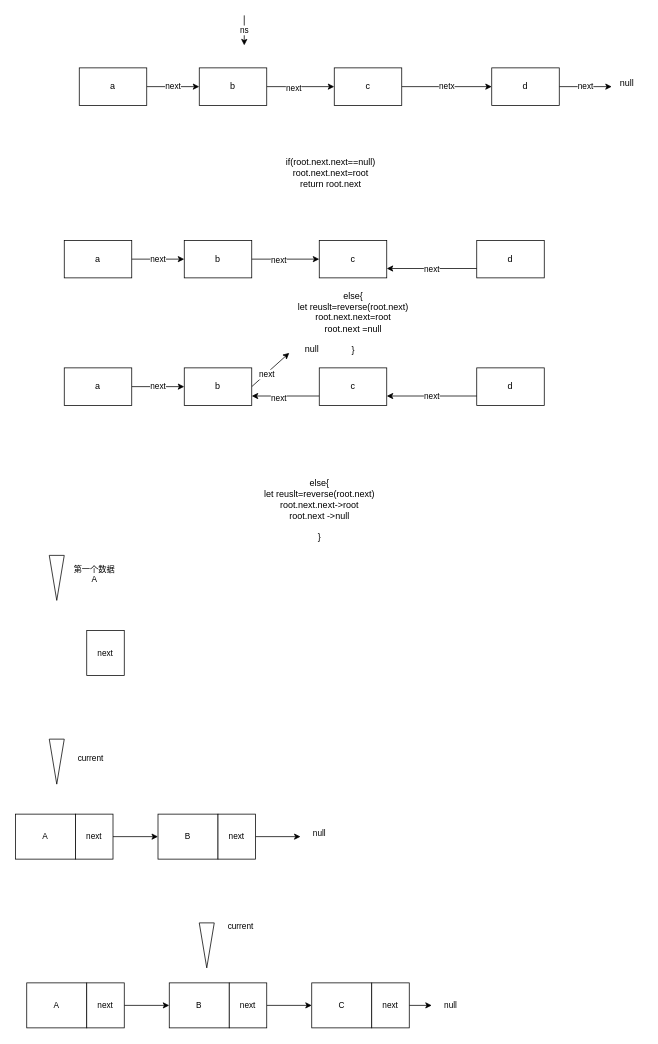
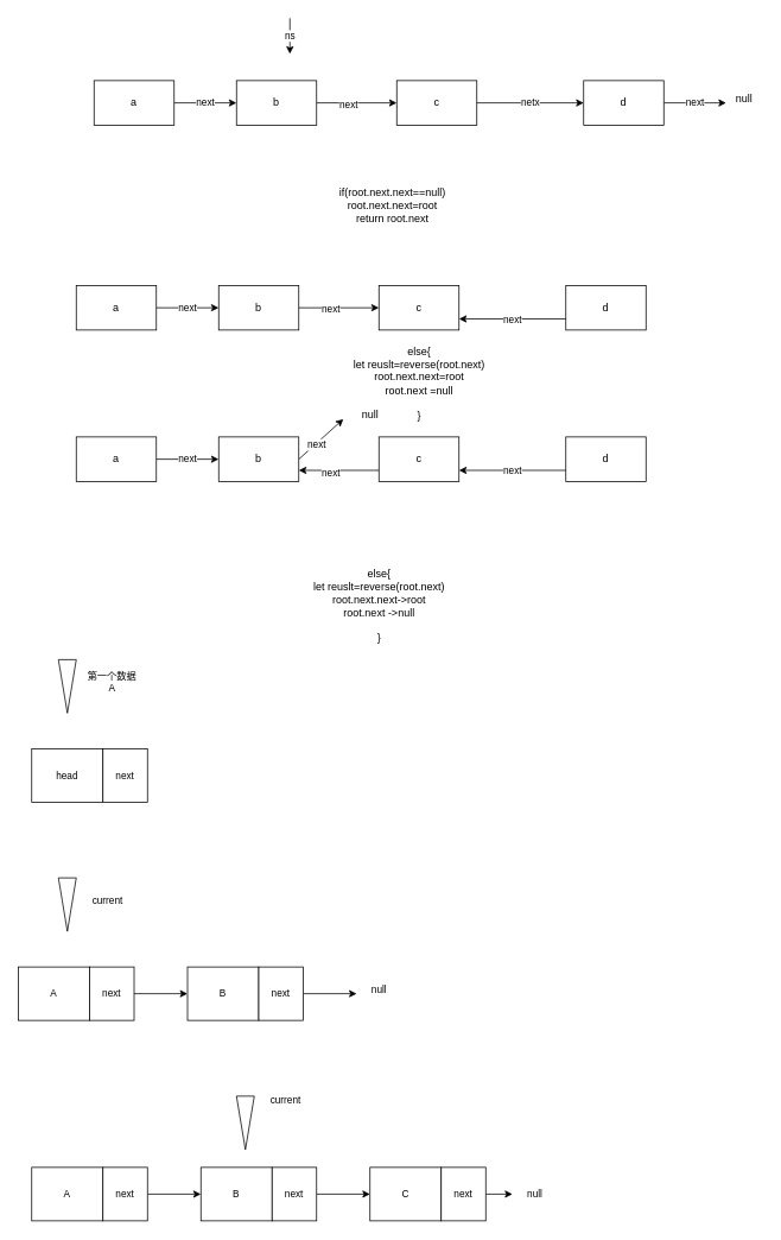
+ <mxCell id="35" value="head" style="rounded=0;whiteSpace=wrap;html=1;fontFamily=Helvetica;fontSize=11;fontColor=default;" vertex="1" parent="1"><mxGeometry x="35" y="840" width="80" height="60" as="geometry" /></mxCell>
